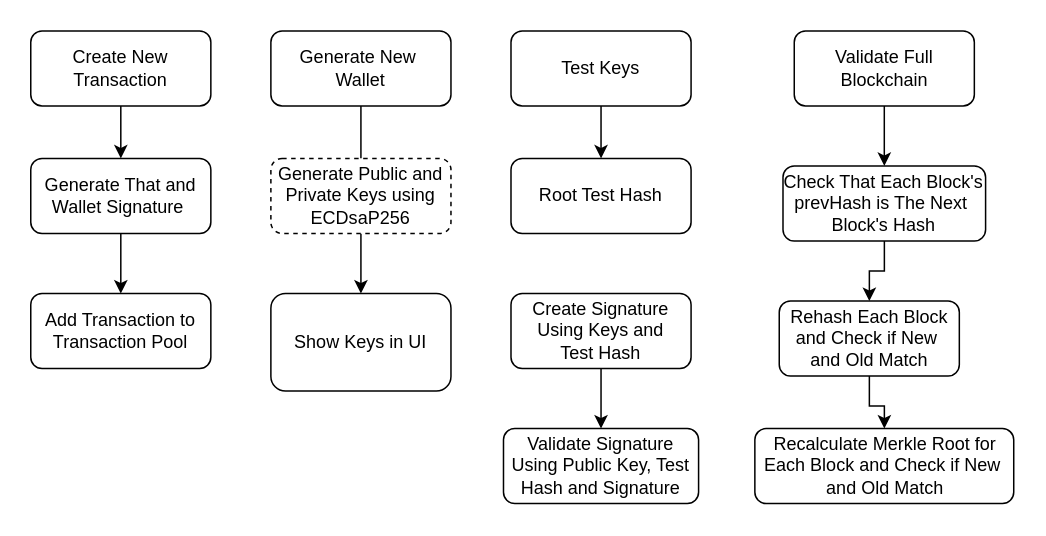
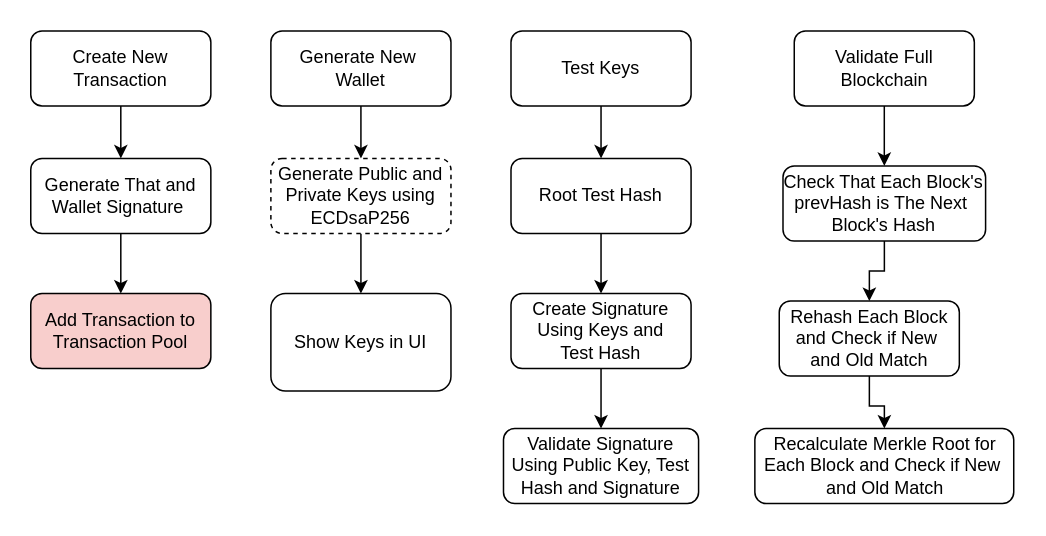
- <mxCell id="7" value="" style="edgeStyle=orthogonalEdgeStyle;rounded=0;orthogonalLoop=1;jettySize=auto;html=1;endArrow=none;" edge="1" parent="1" source="8" target="10"><mxGeometry relative="1" as="geometry" /></mxCell>
+ <mxCell id="7" value="" style="edgeStyle=orthogonalEdgeStyle;rounded=0;orthogonalLoop=1;jettySize=auto;html=1;" edge="1" parent="1" source="8" target="10"><mxGeometry relative="1" as="geometry" /></mxCell>
+ <mxCell id="14" value="" style="edgeStyle=orthogonalEdgeStyle;rounded=0;orthogonalLoop=1;jettySize=auto;html=1;" edge="1" parent="1" source="15" target="17"><mxGeometry relative="1" as="geometry" /></mxCell>
- <mxCell id="6" value="Add Transaction to Transaction Pool" style="rounded=1;whiteSpace=wrap;html=1;fontSize=12;glass=0;strokeWidth=1;shadow=0;" vertex="1" parent="1"><mxGeometry x="20" y="195" width="120" height="50" as="geometry" /></mxCell>
+ <mxCell id="6" value="Add Transaction to Transaction Pool" style="rounded=1;whiteSpace=wrap;html=1;fontSize=12;glass=0;strokeWidth=1;shadow=0;fillColor=#f8cecc;" vertex="1" parent="1"><mxGeometry x="20" y="195" width="120" height="50" as="geometry" /></mxCell>
